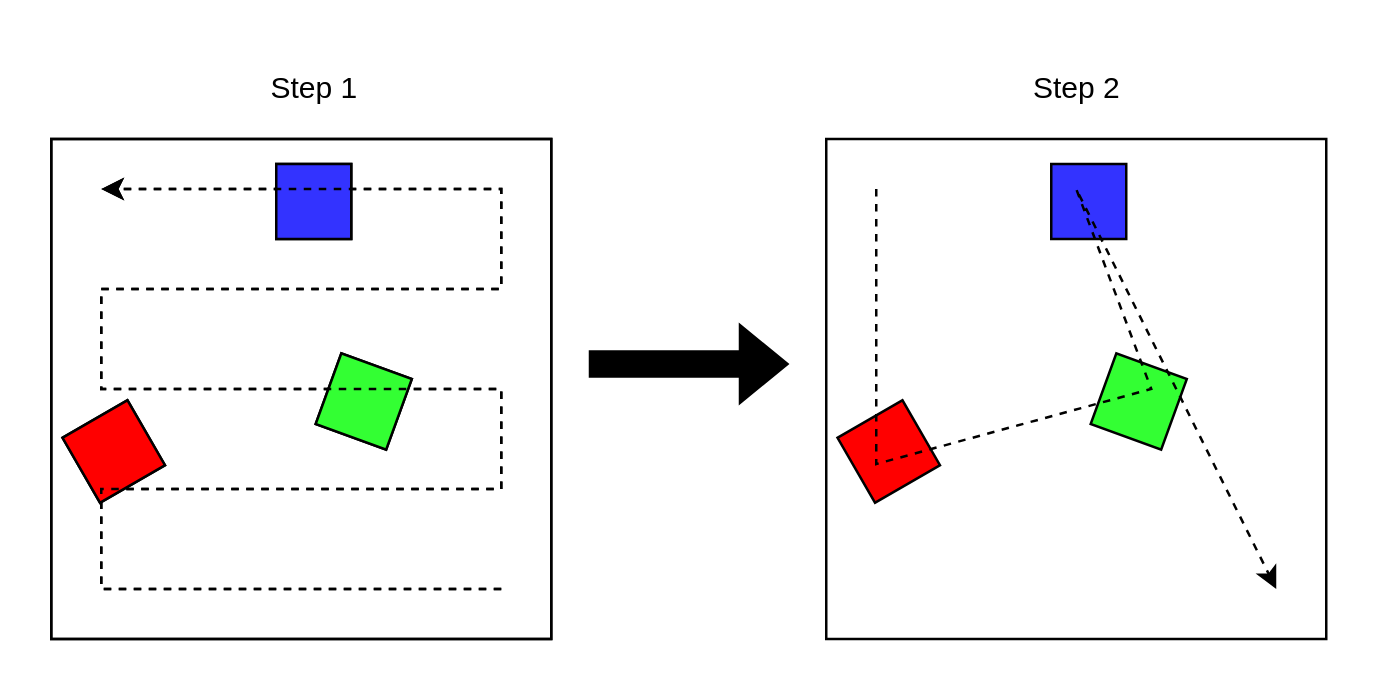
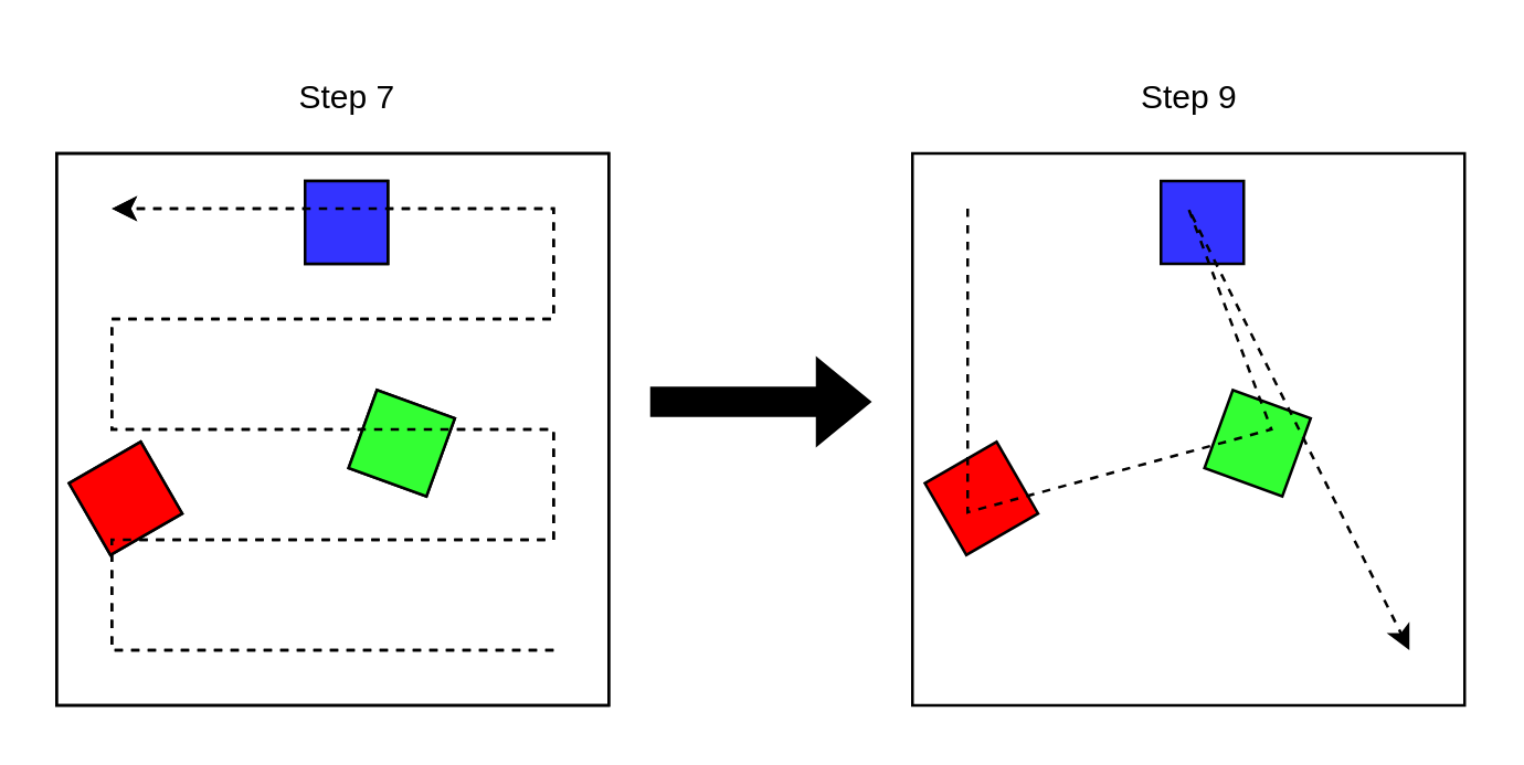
- <mxCell id="8" value="Step 1" style="text;html=1;align=center;verticalAlign=middle;resizable=0;points=[];autosize=1;strokeColor=none;fillColor=none;" vertex="1" parent="1"><mxGeometry x="95" y="20" width="60" height="30" as="geometry" /></mxCell>
+ <mxCell id="8" value="Step 7" style="text;html=1;align=center;verticalAlign=middle;resizable=0;points=[];autosize=1;strokeColor=none;fillColor=none;" vertex="1" parent="1"><mxGeometry x="95" y="20" width="60" height="30" as="geometry" /></mxCell>
- <mxCell id="19" value="Step 2" style="text;html=1;align=center;verticalAlign=middle;resizable=0;points=[];autosize=1;strokeColor=none;fillColor=none;" vertex="1" parent="1"><mxGeometry x="400" y="20" width="60" height="30" as="geometry" /></mxCell>
+ <mxCell id="19" value="Step 9" style="text;html=1;align=center;verticalAlign=middle;resizable=0;points=[];autosize=1;strokeColor=none;fillColor=none;" vertex="1" parent="1"><mxGeometry x="400" y="20" width="60" height="30" as="geometry" /></mxCell>
